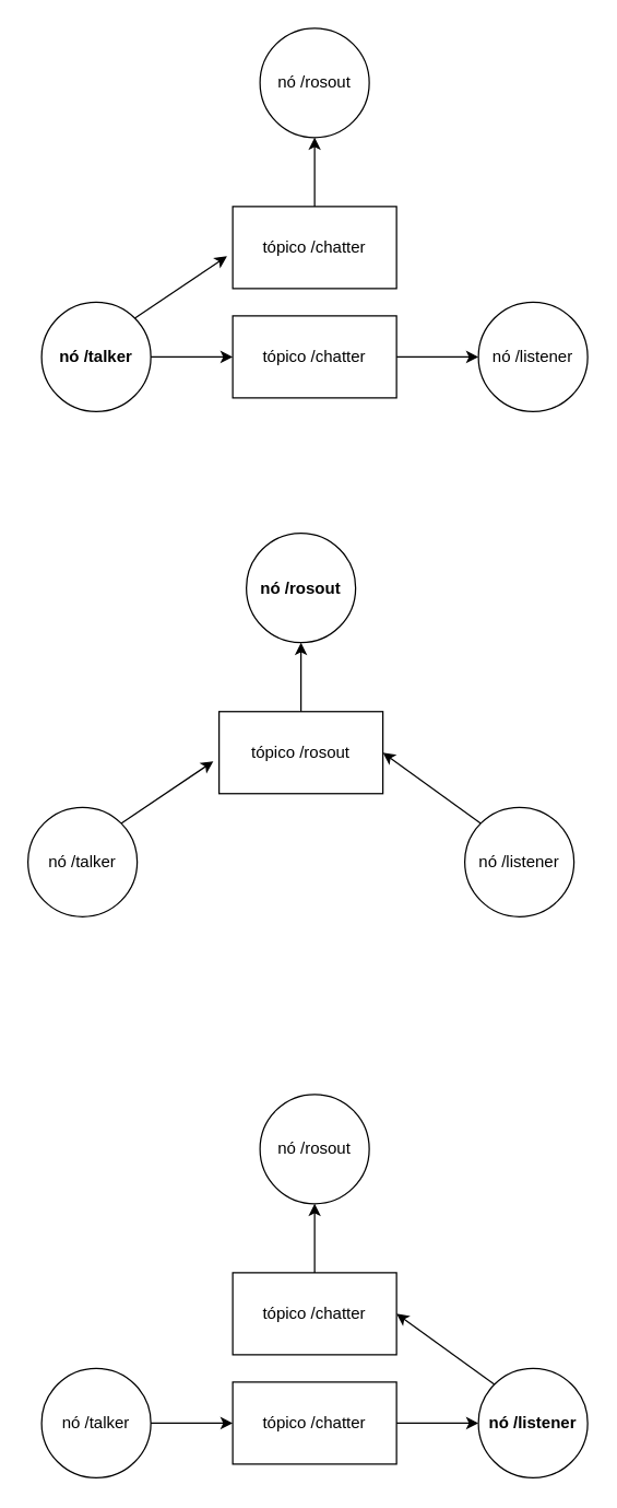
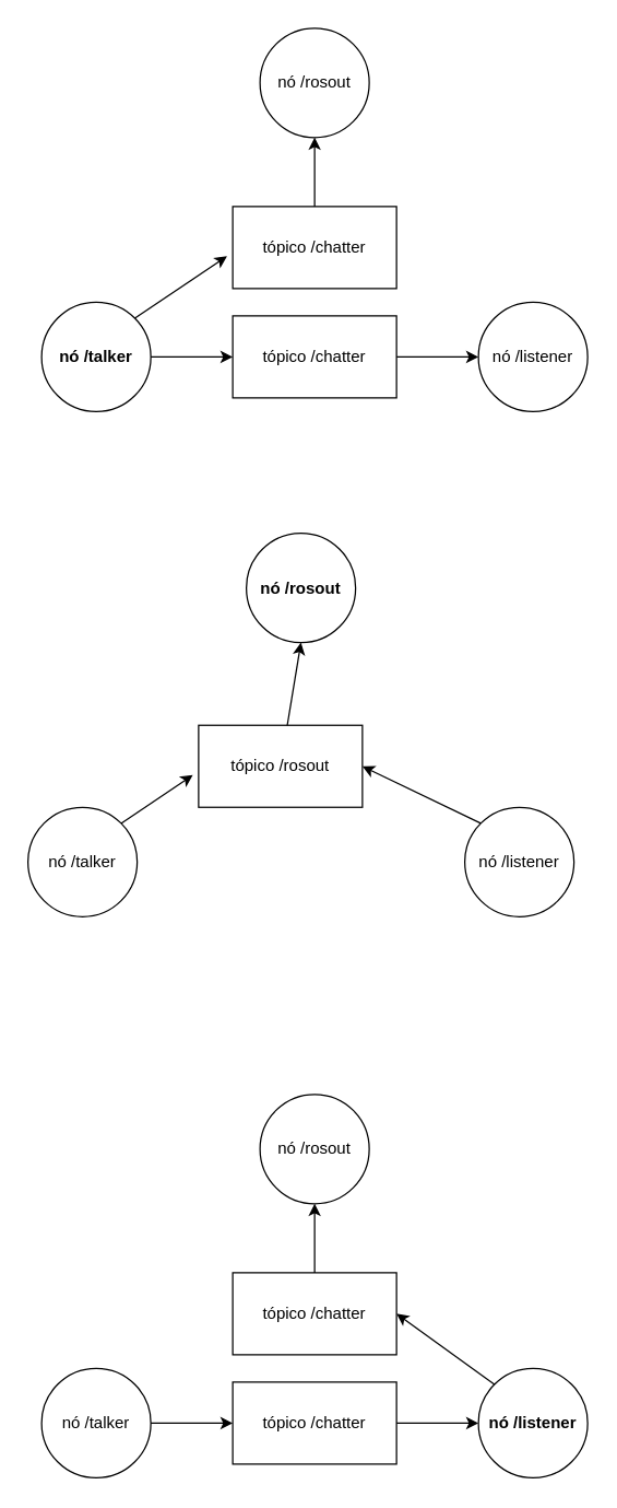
- <mxCell id="4" value="tópico /rosout" style="rounded=0;whiteSpace=wrap;html=1;" vertex="1" parent="1"><mxGeometry x="160" y="520" width="120" height="60" as="geometry" /></mxCell>
+ <mxCell id="4" value="tópico /rosout" style="rounded=0;whiteSpace=wrap;html=1;" vertex="1" parent="1"><mxGeometry x="145" y="530" width="120" height="60" as="geometry" /></mxCell>
